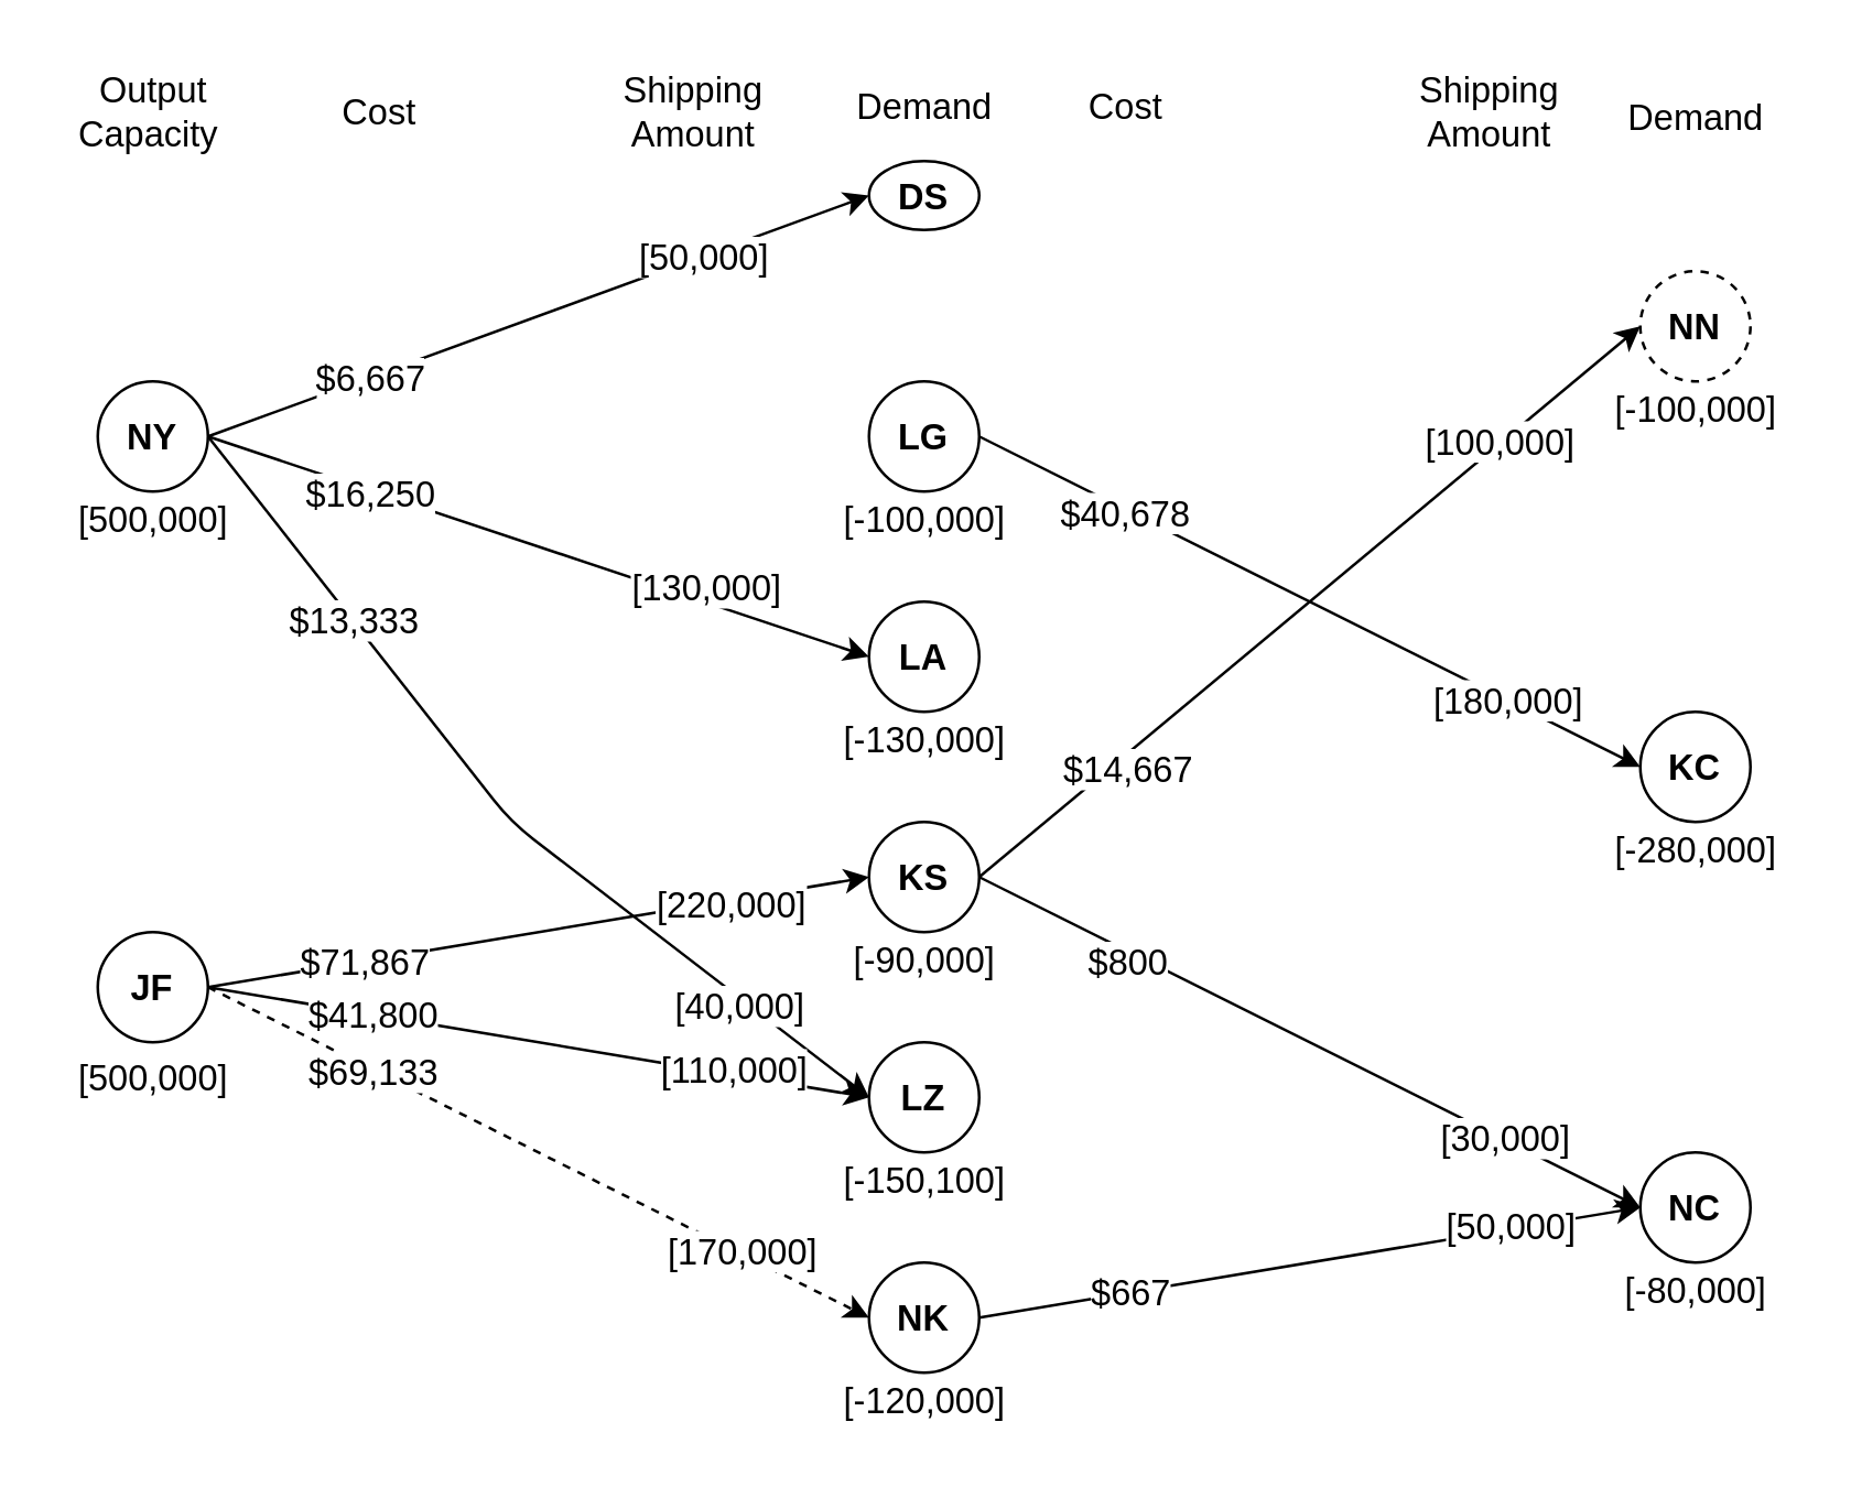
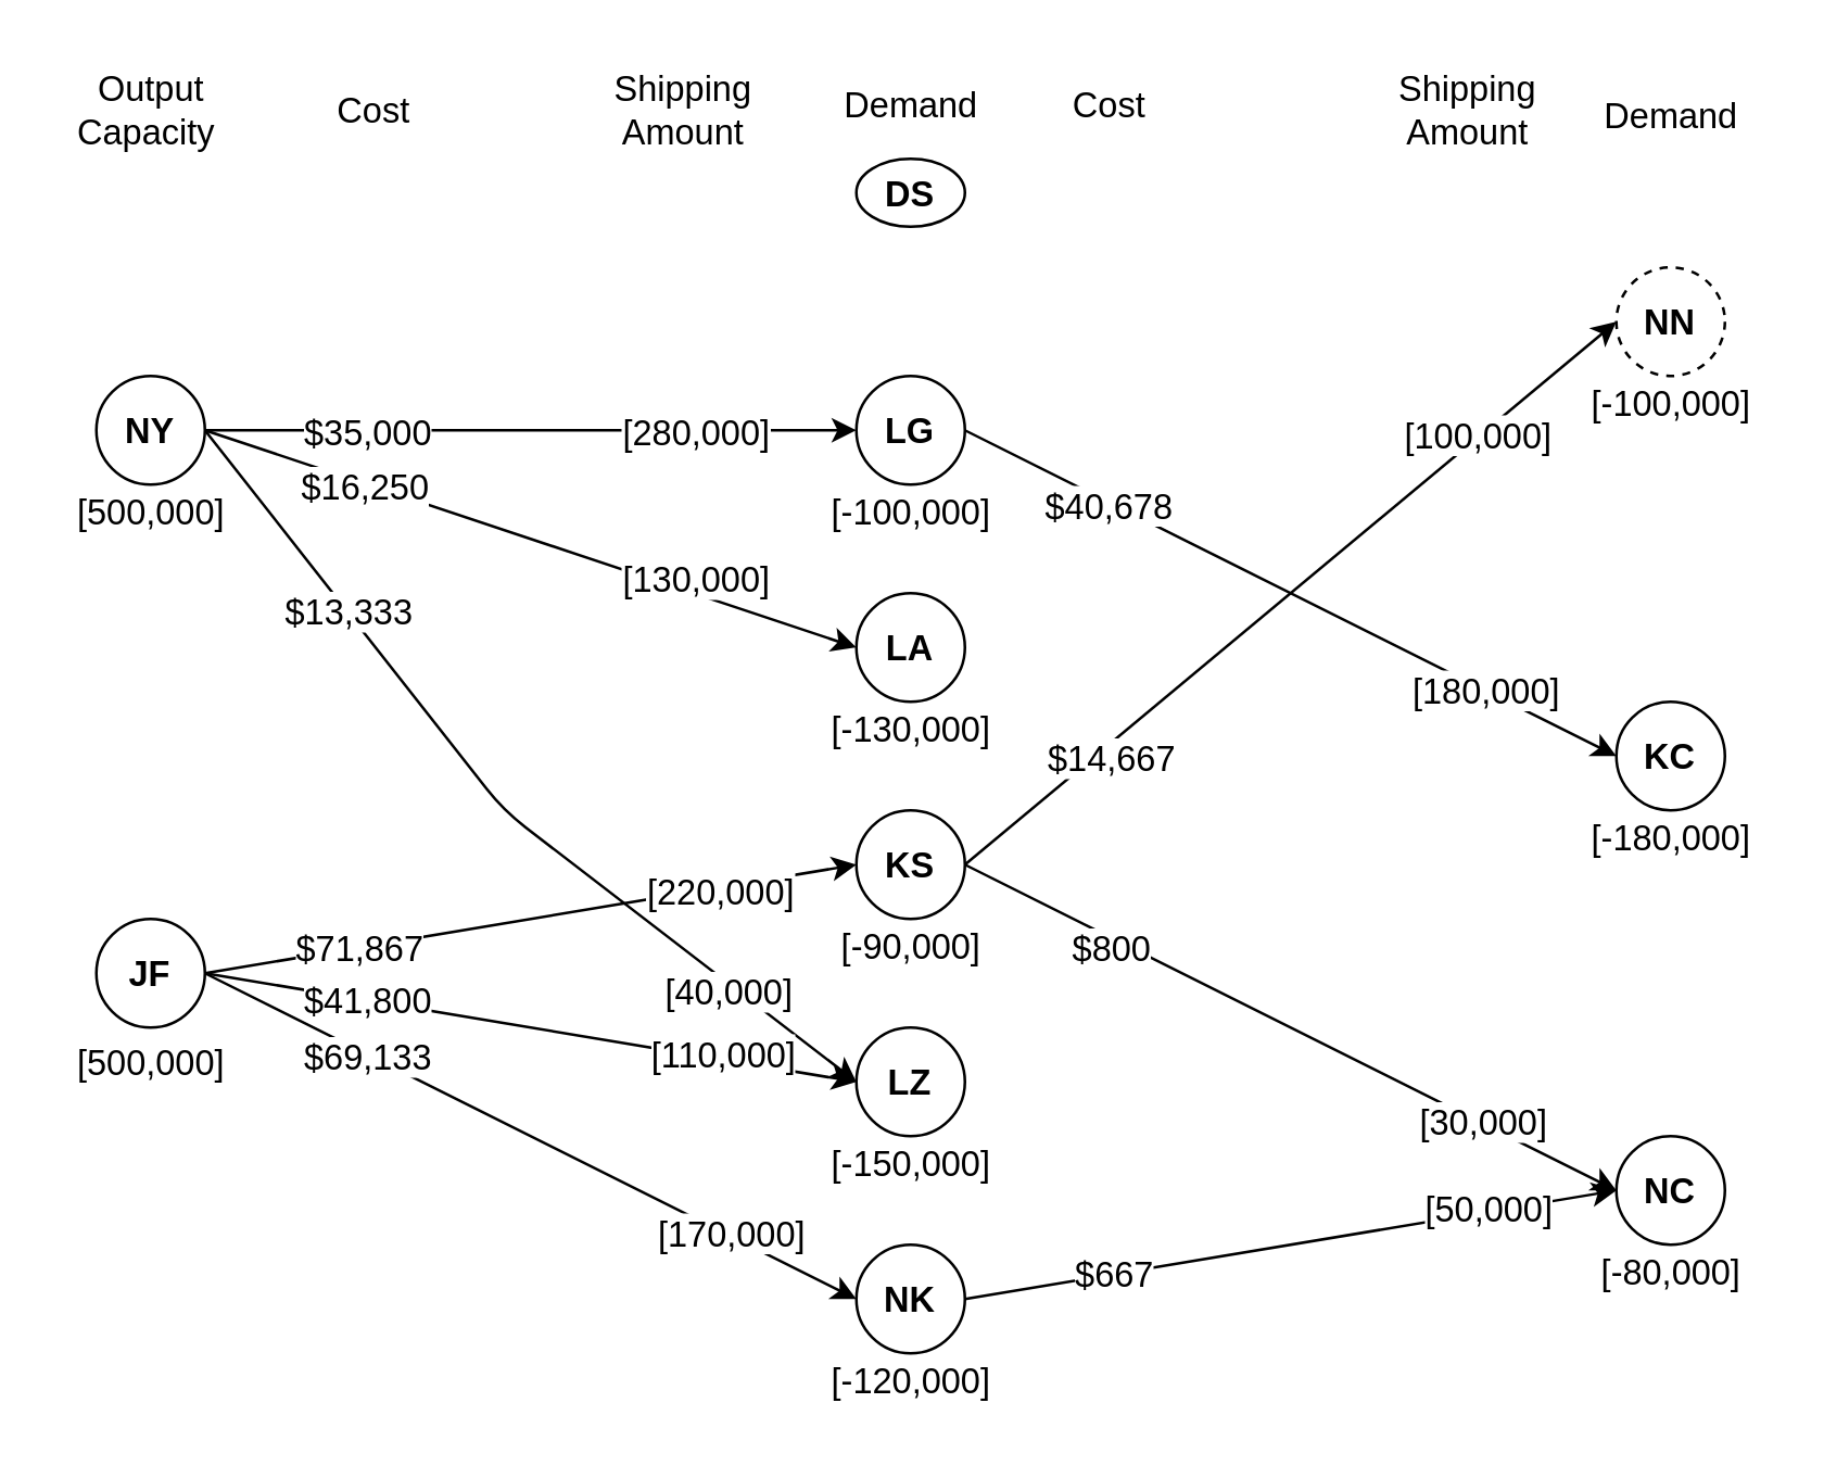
- <mxCell id="16" value="" style="endArrow=classic;html=1;fontSize=13;entryX=0;entryY=0.5;entryDx=0;entryDy=0;exitX=1;exitY=0.5;exitDx=0;exitDy=0;" parent="1" source="2" target="6" edge="1"><mxGeometry width="50" height="50" relative="1" as="geometry"><mxPoint x="115" y="158" as="sourcePoint" /><mxPoint x="165" y="108" as="targetPoint" /></mxGeometry></mxCell>
- <mxCell id="17" value="$6,667" style="edgeLabel;html=1;align=center;verticalAlign=middle;resizable=0;points=[];fontSize=13;" parent="16" vertex="1" connectable="0"><mxGeometry x="-0.573" relative="1" as="geometry"><mxPoint x="7.11" y="-2.85" as="offset" /></mxGeometry></mxCell>
- <mxCell id="18" value="[50,000]" style="edgeLabel;html=1;align=center;verticalAlign=middle;resizable=0;points=[];fontSize=13;" parent="16" vertex="1" connectable="0"><mxGeometry x="0.413" relative="1" as="geometry"><mxPoint x="10.19" y="-3.4" as="offset" /></mxGeometry></mxCell>
+ <mxCell id="19" value="" style="endArrow=classic;html=1;fontSize=13;entryX=0;entryY=0.5;entryDx=0;entryDy=0;exitX=1;exitY=0.5;exitDx=0;exitDy=0;" parent="1" source="2" target="5" edge="1"><mxGeometry width="50" height="50" relative="1" as="geometry"><mxPoint x="115" y="158" as="sourcePoint" /><mxPoint x="165" y="108" as="targetPoint" /></mxGeometry></mxCell>
+ <mxCell id="20" value="$35,000" style="edgeLabel;html=1;align=center;verticalAlign=middle;resizable=0;points=[];fontSize=13;" parent="19" vertex="1" connectable="0"><mxGeometry x="-0.55" relative="1" as="geometry"><mxPoint x="5.24" as="offset" /></mxGeometry></mxCell>
+ <mxCell id="21" value="[280,000]" style="edgeLabel;html=1;align=center;verticalAlign=middle;resizable=0;points=[];fontSize=13;" parent="19" vertex="1" connectable="0"><mxGeometry x="0.307" relative="1" as="geometry"><mxPoint x="23" as="offset" /></mxGeometry></mxCell>
- <mxCell id="29" value="[-280,000]" style="text;html=1;align=center;verticalAlign=middle;resizable=0;points=[];autosize=1;fontSize=13;" parent="1" vertex="1"><mxGeometry x="580" y="298" width="70" height="20" as="geometry" /></mxCell>
+ <mxCell id="29" value="[-180,000]" style="text;html=1;align=center;verticalAlign=middle;resizable=0;points=[];autosize=1;fontSize=13;" parent="1" vertex="1"><mxGeometry x="580" y="298" width="70" height="20" as="geometry" /></mxCell>
- <mxCell id="43" value="" style="endArrow=classic;html=1;fontSize=13;entryX=0;entryY=0.5;entryDx=0;entryDy=0;exitX=1;exitY=0.5;exitDx=0;exitDy=0;dashed=1;" parent="1" source="3" target="7" edge="1"><mxGeometry width="50" height="50" relative="1" as="geometry"><mxPoint x="115" y="158" as="sourcePoint" /><mxPoint x="165" y="108" as="targetPoint" /></mxGeometry></mxCell>
+ <mxCell id="43" value="" style="endArrow=classic;html=1;fontSize=13;entryX=0;entryY=0.5;entryDx=0;entryDy=0;exitX=1;exitY=0.5;exitDx=0;exitDy=0;" parent="1" source="3" target="7" edge="1"><mxGeometry width="50" height="50" relative="1" as="geometry"><mxPoint x="115" y="158" as="sourcePoint" /><mxPoint x="165" y="108" as="targetPoint" /></mxGeometry></mxCell>
- <mxCell id="25" value="[-150,100]" style="text;html=1;align=center;verticalAlign=middle;resizable=0;points=[];autosize=1;fontSize=13;" parent="1" vertex="1"><mxGeometry x="300" y="418" width="70" height="20" as="geometry" /></mxCell>
+ <mxCell id="25" value="[-150,000]" style="text;html=1;align=center;verticalAlign=middle;resizable=0;points=[];autosize=1;fontSize=13;" parent="1" vertex="1"><mxGeometry x="300" y="418" width="70" height="20" as="geometry" /></mxCell>
